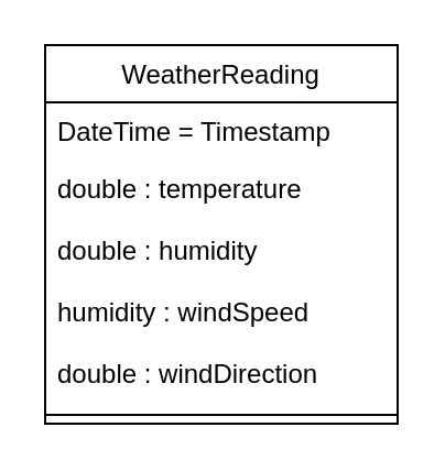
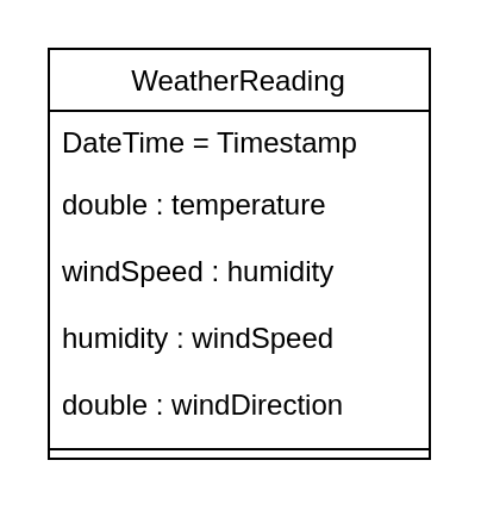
- <mxCell id="5" value="double : humidity" style="text;align=left;verticalAlign=top;spacingLeft=4;spacingRight=4;overflow=hidden;rotatable=0;points=[[0,0.5],[1,0.5]];portConstraint=eastwest;" vertex="1" parent="2"><mxGeometry y="80" width="160" height="28" as="geometry" /></mxCell>
+ <mxCell id="5" value="windSpeed : humidity" style="text;align=left;verticalAlign=top;spacingLeft=4;spacingRight=4;overflow=hidden;rotatable=0;points=[[0,0.5],[1,0.5]];portConstraint=eastwest;" vertex="1" parent="2"><mxGeometry y="80" width="160" height="28" as="geometry" /></mxCell>
